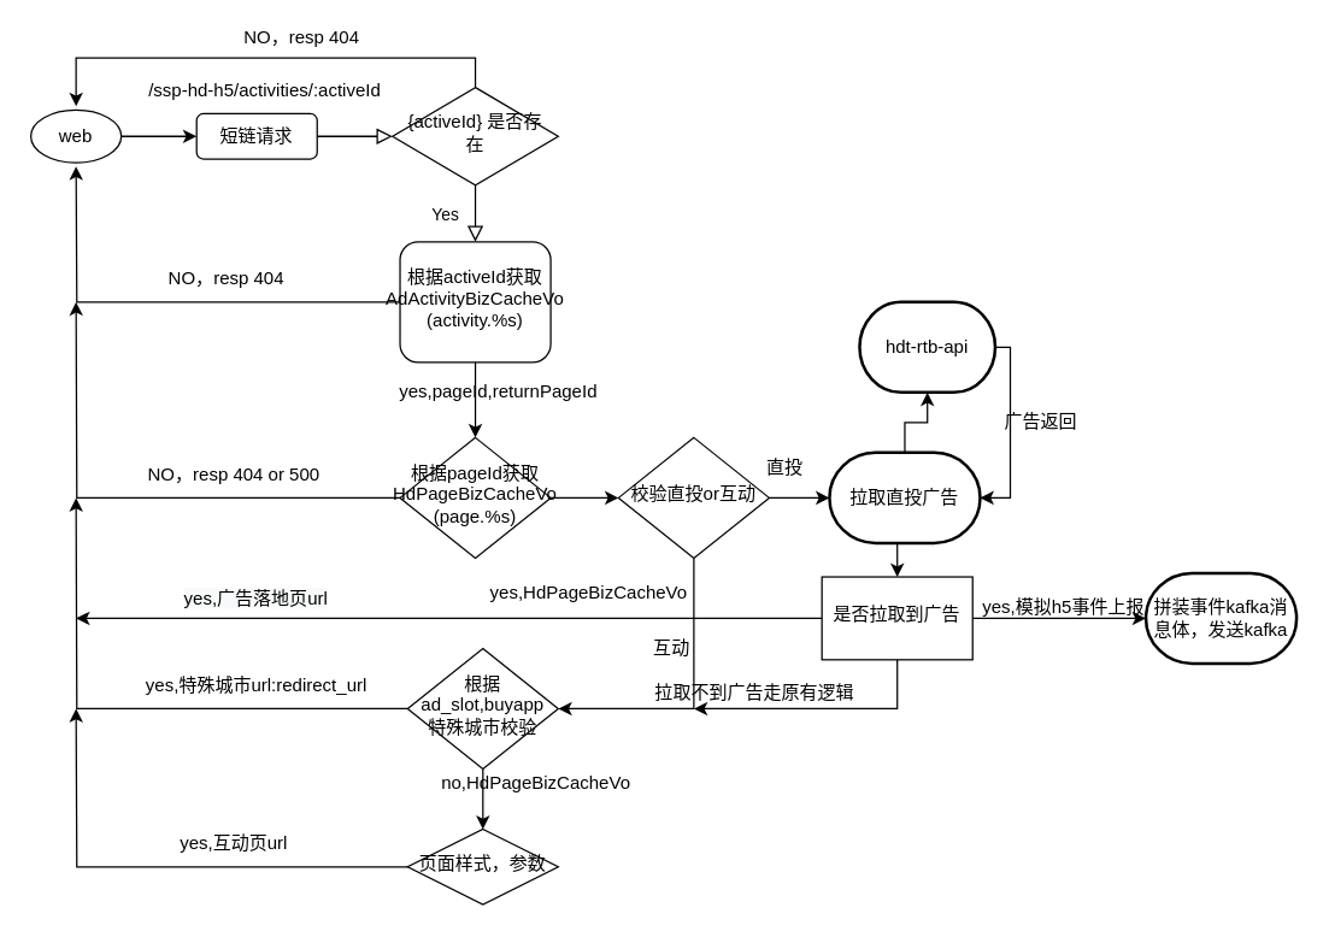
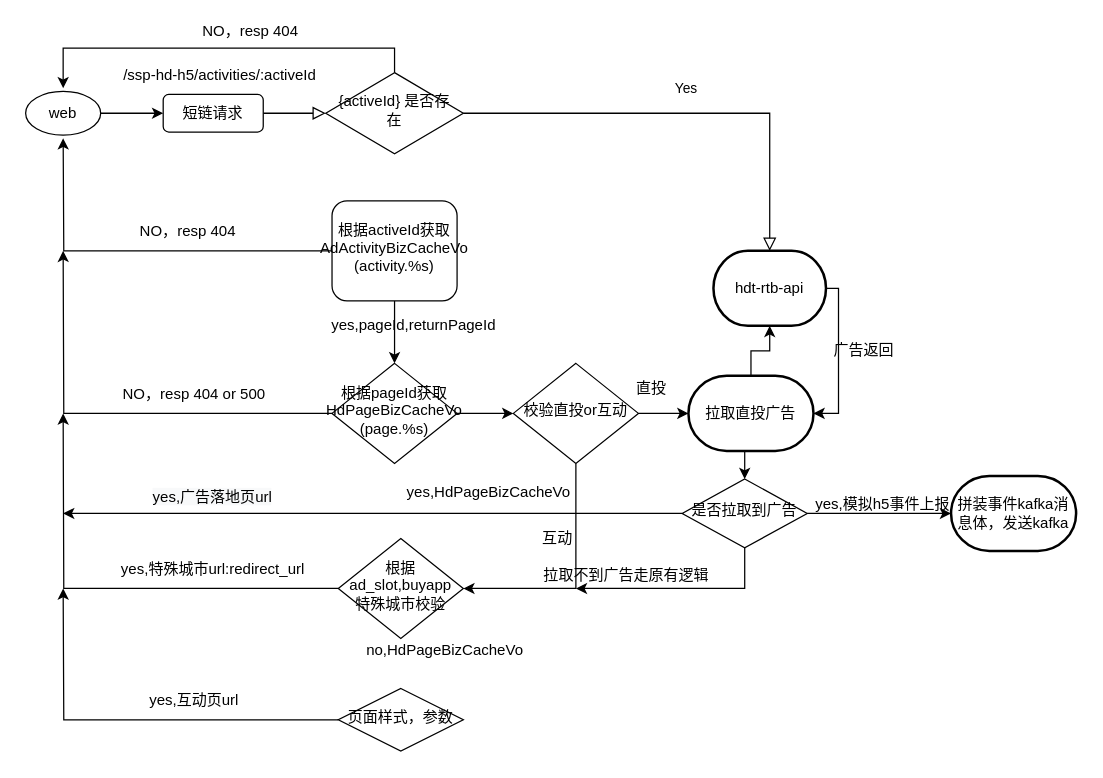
- <mxCell id="4" value="Yes" style="rounded=0;html=1;jettySize=auto;orthogonalLoop=1;fontSize=11;endArrow=block;endFill=0;endSize=8;strokeWidth=1;shadow=0;labelBackgroundColor=none;edgeStyle=orthogonalEdgeStyle;" parent="1" source="6" target="9" edge="1"><mxGeometry y="20" relative="1" as="geometry"><mxPoint as="offset" /></mxGeometry></mxCell>
+ <mxCell id="4" value="Yes" style="rounded=0;html=1;jettySize=auto;orthogonalLoop=1;fontSize=11;endArrow=block;endFill=0;endSize=8;strokeWidth=1;shadow=0;labelBackgroundColor=none;edgeStyle=orthogonalEdgeStyle;" parent="1" source="6" target="37" edge="1"><mxGeometry y="20" relative="1" as="geometry"><mxPoint as="offset" /></mxGeometry></mxCell>
- <mxCell id="43" value="是否拉取到广告" style="whiteSpace=wrap;html=1;shadow=0;fontFamily=Helvetica;fontSize=12;align=center;strokeWidth=1;spacing=6;spacingTop=-4;rounded=0;" vertex="1" parent="1"><mxGeometry x="545" y="382.5" width="100" height="55" as="geometry" /></mxCell>
+ <mxCell id="43" value="是否拉取到广告" style="rhombus;whiteSpace=wrap;html=1;shadow=0;fontFamily=Helvetica;fontSize=12;align=center;strokeWidth=1;spacing=6;spacingTop=-4;" vertex="1" parent="1"><mxGeometry x="545" y="382.5" width="100" height="55" as="geometry" /></mxCell>
- <mxCell id="21" style="edgeStyle=orthogonalEdgeStyle;rounded=0;orthogonalLoop=1;jettySize=auto;html=1;exitX=0.5;exitY=1;exitDx=0;exitDy=0;entryX=0.5;entryY=0;entryDx=0;entryDy=0;" edge="1" parent="1" source="22" target="26"><mxGeometry relative="1" as="geometry" /></mxCell>
